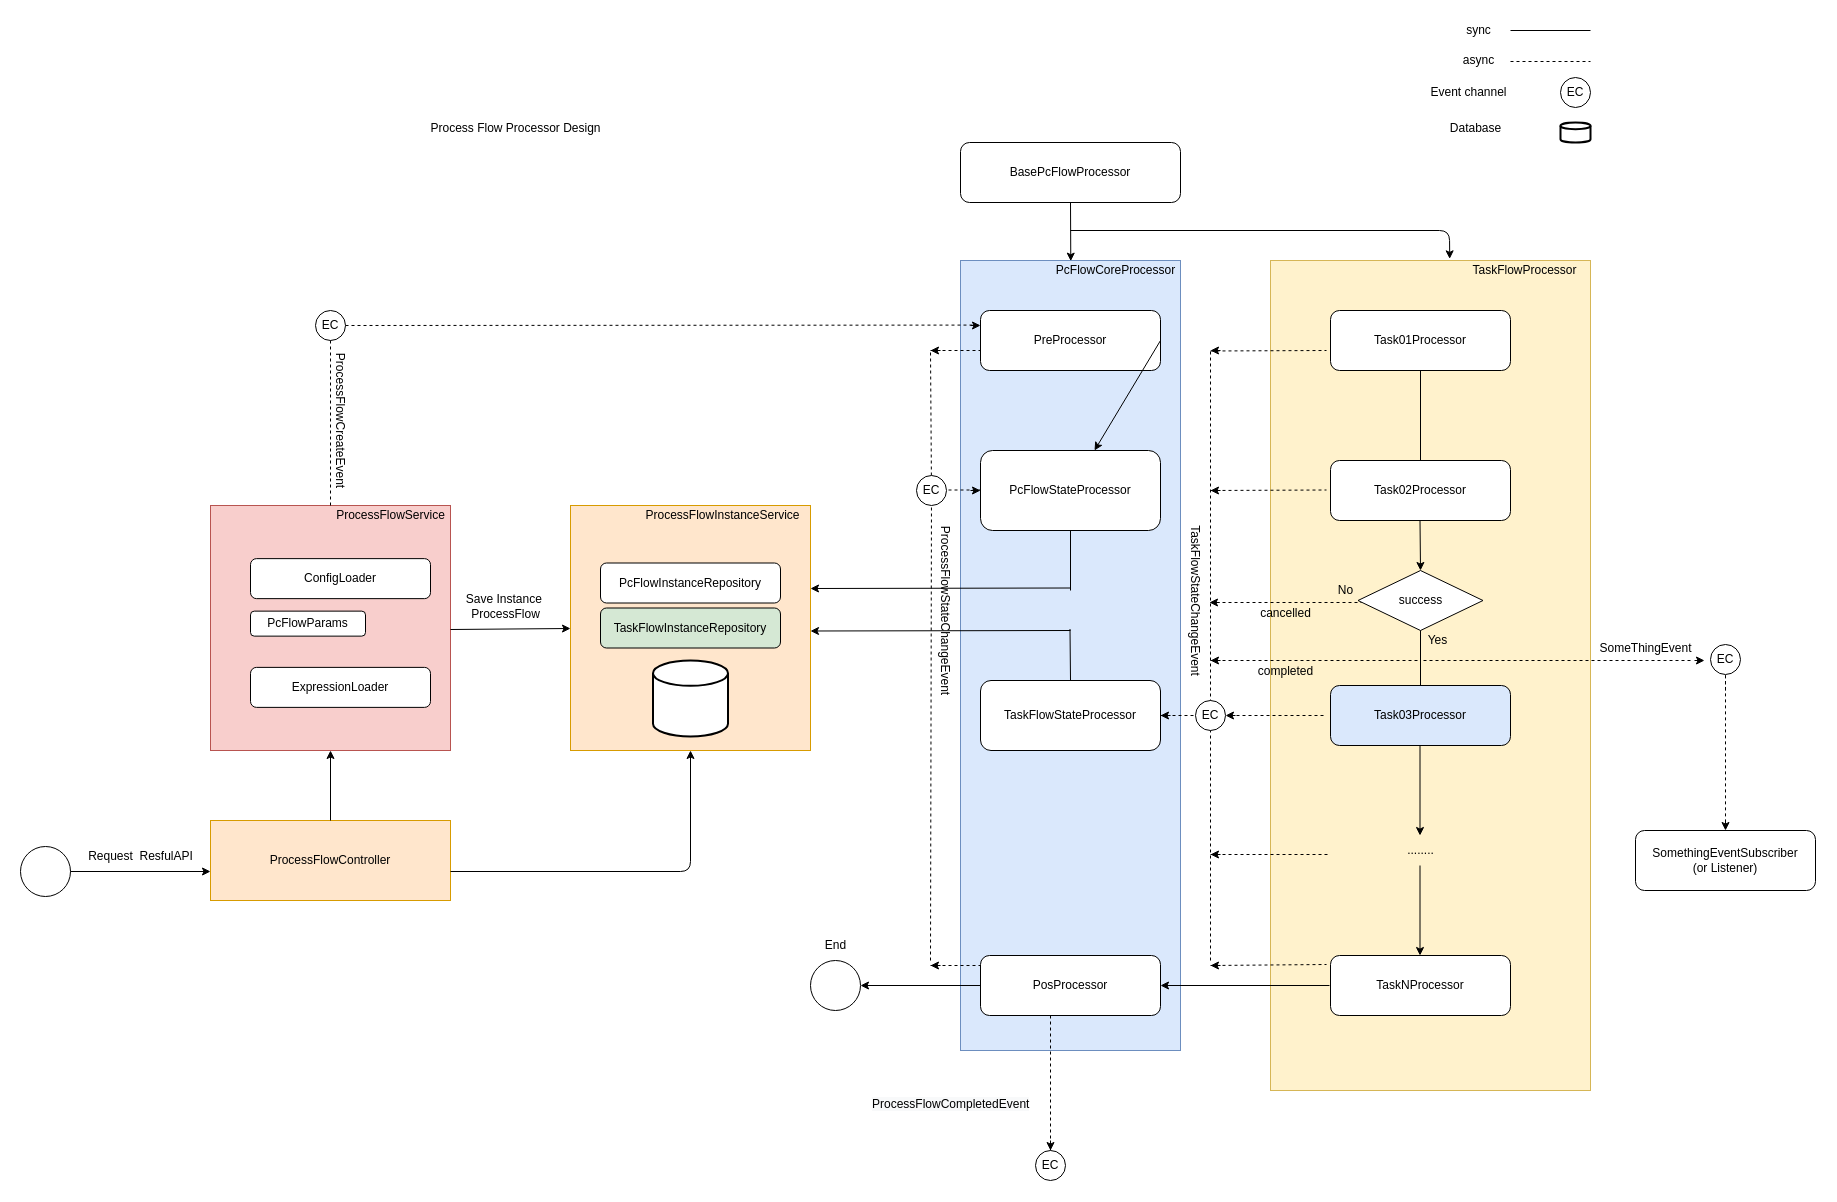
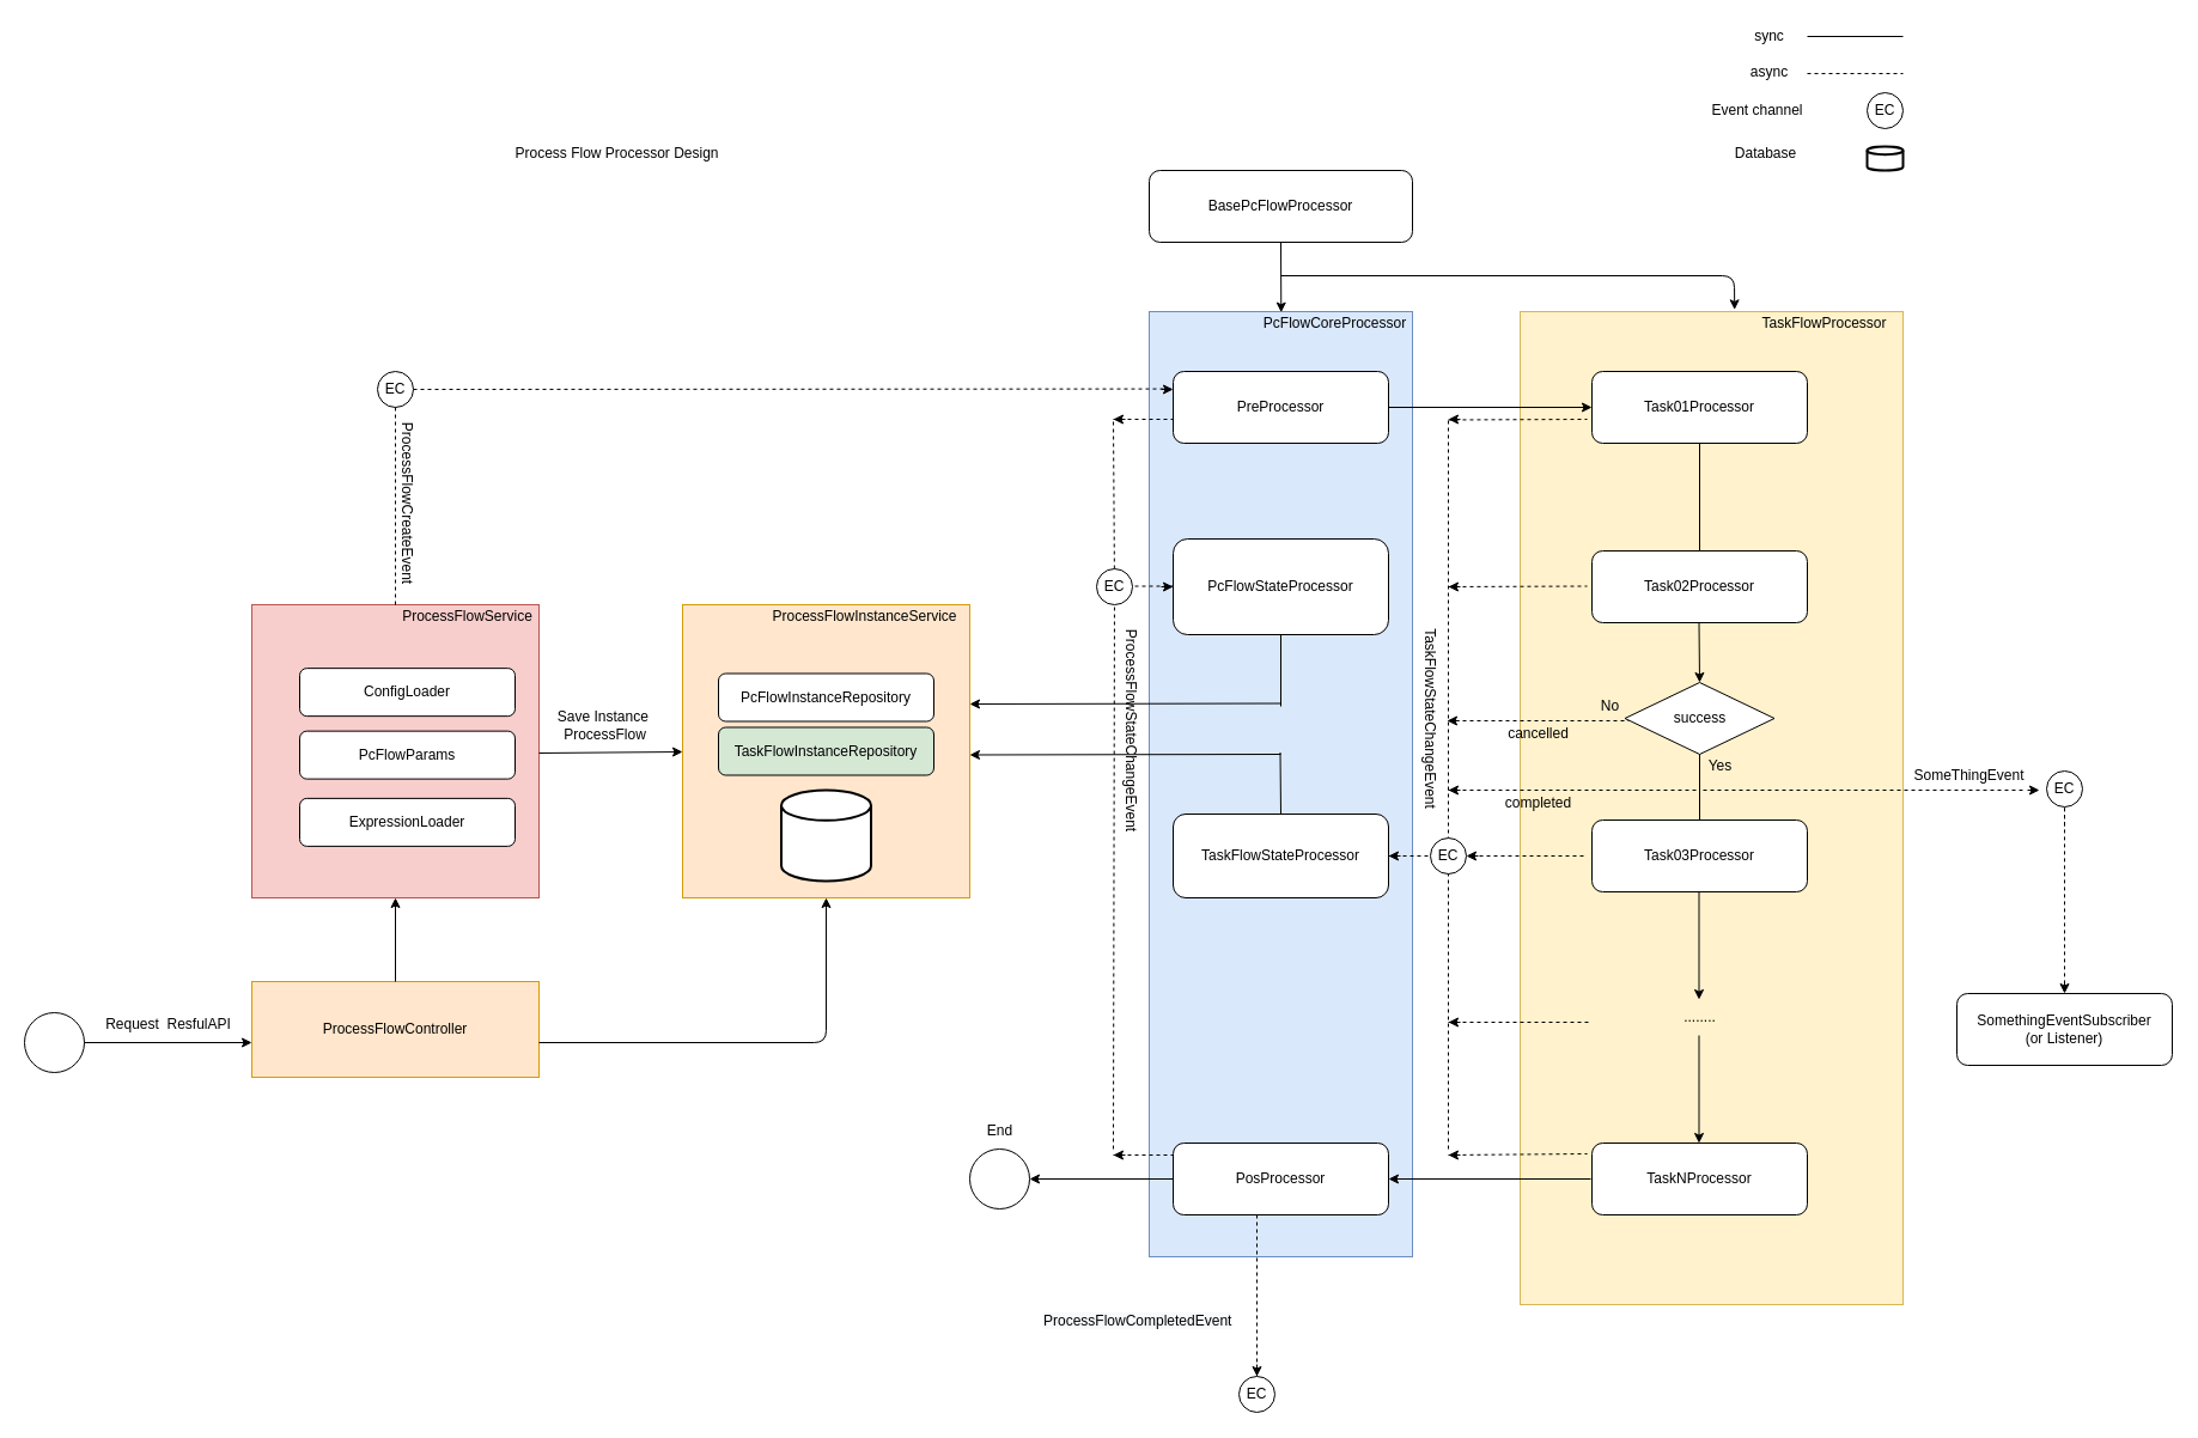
- <mxCell id="13" value="" style="endArrow=classic;html=1;exitX=1;exitY=0.5;exitDx=0;exitDy=0;" parent="1" source="8" target="24" edge="1"><mxGeometry width="50" height="50" relative="1" as="geometry"><mxPoint x="1250" y="340" as="sourcePoint" /><mxPoint x="1300" y="290" as="targetPoint" /></mxGeometry></mxCell>
+ <mxCell id="13" value="" style="endArrow=classic;html=1;exitX=1;exitY=0.5;exitDx=0;exitDy=0;" parent="1" source="8" target="9" edge="1"><mxGeometry width="50" height="50" relative="1" as="geometry"><mxPoint x="1250" y="340" as="sourcePoint" /><mxPoint x="1300" y="290" as="targetPoint" /></mxGeometry></mxCell>
- <mxCell id="93" value="PcFlowParams" style="rounded=1;whiteSpace=wrap;html=1;" vertex="1" parent="1"><mxGeometry x="250" y="610.63" width="115" height="25" as="geometry" /></mxCell>
+ <mxCell id="93" value="PcFlowParams" style="rounded=1;whiteSpace=wrap;html=1;" vertex="1" parent="1"><mxGeometry x="250" y="610.63" width="180" height="40" as="geometry" /></mxCell>
- <mxCell id="11" value="Task03Processor" style="rounded=1;whiteSpace=wrap;html=1;fillColor=#dae8fc;" parent="1" vertex="1"><mxGeometry x="1330" y="685" width="180" height="60" as="geometry" /></mxCell>
+ <mxCell id="11" value="Task03Processor" style="rounded=1;whiteSpace=wrap;html=1;" parent="1" vertex="1"><mxGeometry x="1330" y="685" width="180" height="60" as="geometry" /></mxCell>
